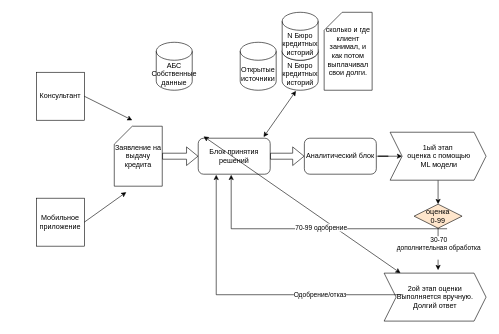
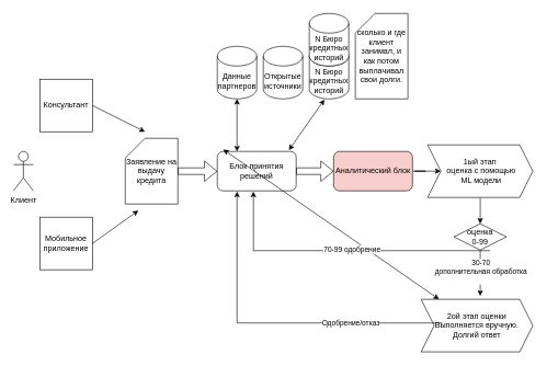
- <mxCell id="10" value="АБС&lt;div&gt;Собственные данные&lt;/div&gt;" style="shape=cylinder3;whiteSpace=wrap;html=1;boundedLbl=1;backgroundOutline=1;size=15;" vertex="1" parent="1"><mxGeometry x="260" y="70" width="60" height="80" as="geometry" /></mxCell>
+ <mxCell id="11" value="Данные партнеров" style="shape=cylinder3;whiteSpace=wrap;html=1;boundedLbl=1;backgroundOutline=1;size=15;" vertex="1" parent="1"><mxGeometry x="330" y="70" width="60" height="80" as="geometry" /></mxCell>
+ <mxCell id="16" value="" style="endArrow=classic;startArrow=classic;html=1;rounded=0;entryX=0.5;entryY=1;entryDx=0;entryDy=0;entryPerimeter=0;exitX=0.25;exitY=0;exitDx=0;exitDy=0;" edge="1" parent="1" source="8" target="11"><mxGeometry width="50" height="50" relative="1" as="geometry"><mxPoint x="400" y="380" as="sourcePoint" /><mxPoint x="450" y="330" as="targetPoint" /></mxGeometry></mxCell>
+ <mxCell id="7" value="Клиент" style="shape=umlActor;verticalLabelPosition=bottom;verticalAlign=top;html=1;outlineConnect=0;" vertex="1" parent="1"><mxGeometry x="20" y="230" width="30" height="60" as="geometry" /></mxCell>
- <mxCell id="20" value="Аналитический блок" style="rounded=1;whiteSpace=wrap;html=1;" vertex="1" parent="1"><mxGeometry x="507" y="230" width="120" height="60" as="geometry" /></mxCell>
+ <mxCell id="20" value="Аналитический блок" style="rounded=1;whiteSpace=wrap;html=1;fillColor=#f8cecc;" vertex="1" parent="1"><mxGeometry x="507" y="230" width="120" height="60" as="geometry" /></mxCell>
- <mxCell id="26" value="&lt;span style=&quot;text-wrap-mode: nowrap;&quot;&gt;оценка&lt;br&gt;0-99&lt;/span&gt;" style="rhombus;whiteSpace=wrap;html=1;fillColor=#ffe6cc;" vertex="1" parent="1"><mxGeometry x="690" y="340" width="80" height="40" as="geometry" /></mxCell>
+ <mxCell id="26" value="&lt;span style=&quot;text-wrap-mode: nowrap;&quot;&gt;оценка&lt;br&gt;0-99&lt;/span&gt;" style="rhombus;whiteSpace=wrap;html=1;" vertex="1" parent="1"><mxGeometry x="690" y="340" width="80" height="40" as="geometry" /></mxCell>
